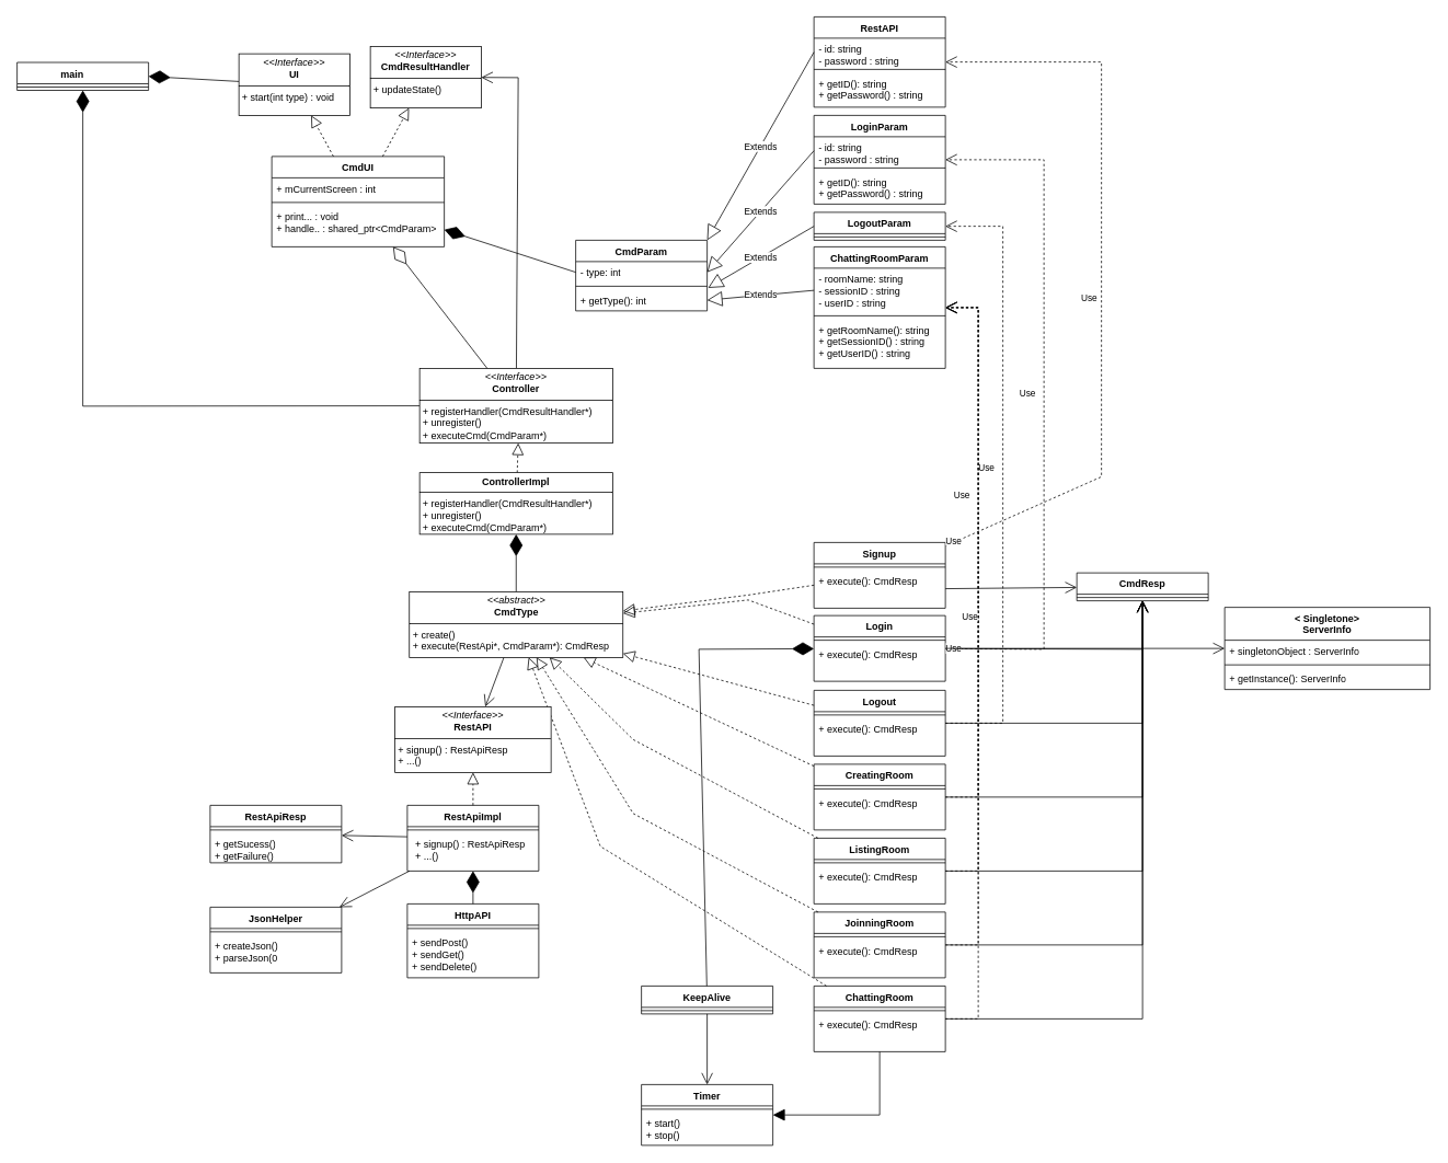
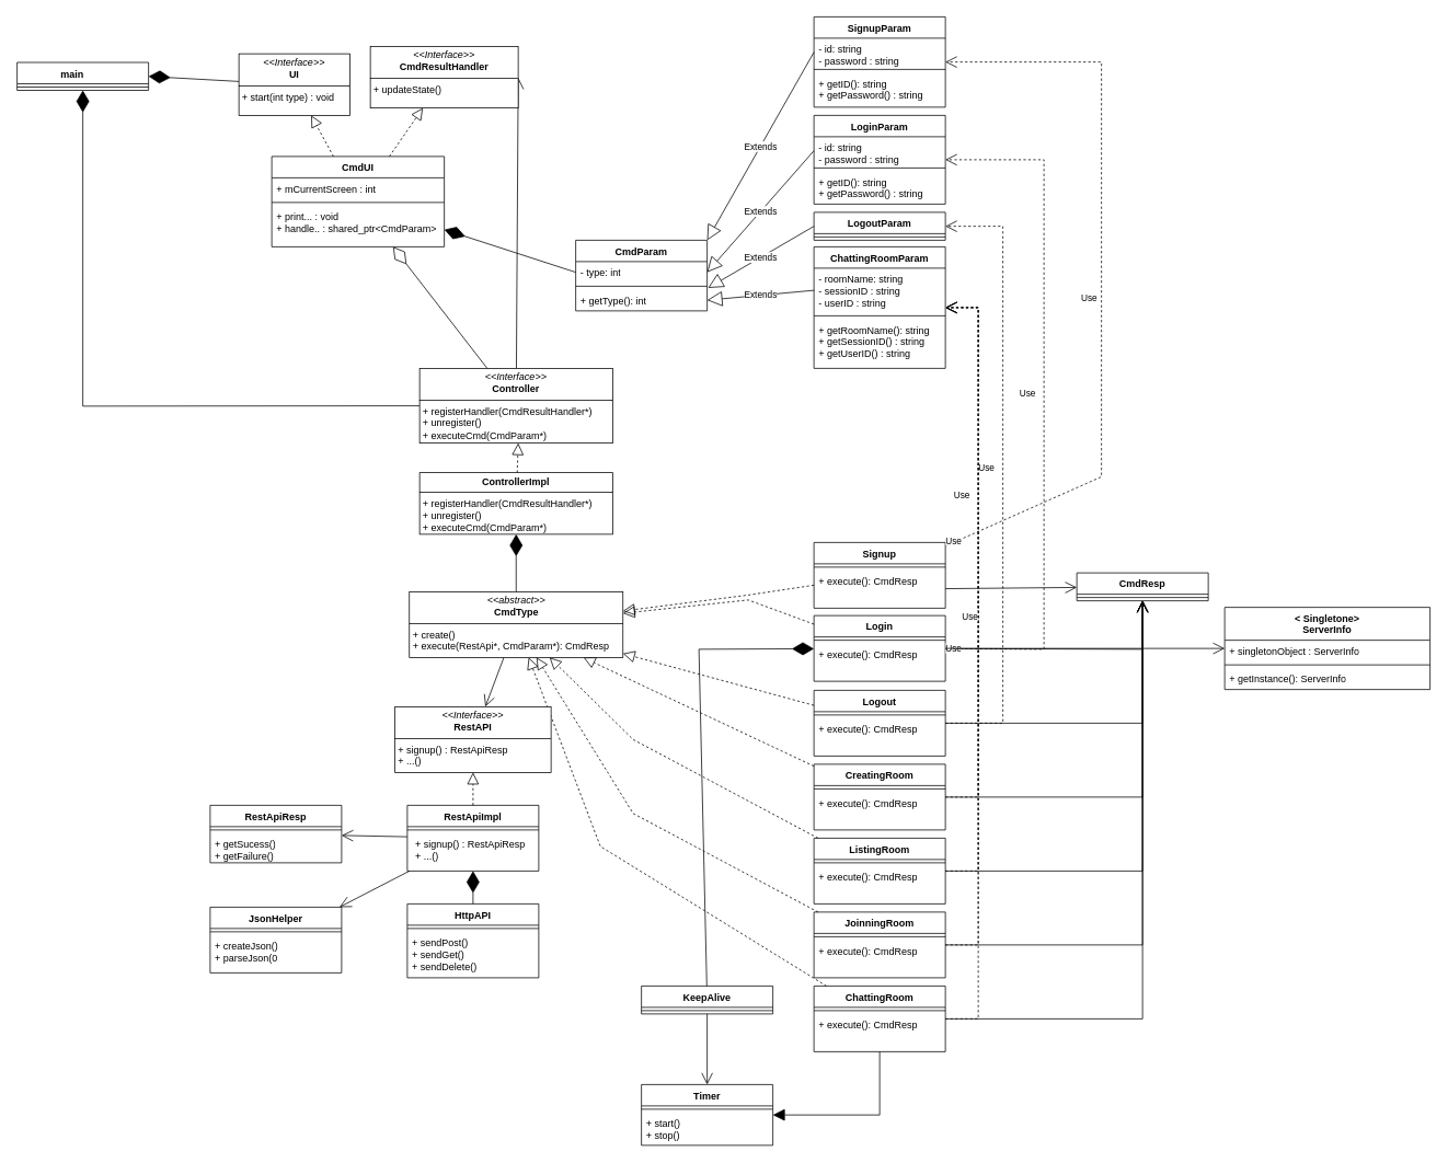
- <mxCell id="8" value="RestAPI" style="swimlane;fontStyle=1;align=center;verticalAlign=top;childLayout=stackLayout;horizontal=1;startSize=26;horizontalStack=0;resizeParent=1;resizeParentMax=0;resizeLast=0;collapsible=1;marginBottom=0;whiteSpace=wrap;html=1;" parent="1" vertex="1"><mxGeometry x="990" y="20" width="160" height="110" as="geometry" /></mxCell>
+ <mxCell id="8" value="SignupParam" style="swimlane;fontStyle=1;align=center;verticalAlign=top;childLayout=stackLayout;horizontal=1;startSize=26;horizontalStack=0;resizeParent=1;resizeParentMax=0;resizeLast=0;collapsible=1;marginBottom=0;whiteSpace=wrap;html=1;" parent="1" vertex="1"><mxGeometry x="990" y="20" width="160" height="110" as="geometry" /></mxCell>
- <mxCell id="103" value="&lt;p style=&quot;margin:0px;margin-top:4px;text-align:center;&quot;&gt;&lt;i&gt;&amp;lt;&amp;lt;Interface&amp;gt;&amp;gt;&lt;/i&gt;&lt;br&gt;&lt;b&gt;CmdResultHandler&lt;/b&gt;&lt;/p&gt;&lt;hr size=&quot;1&quot; style=&quot;border-style:solid;&quot;&gt;&lt;p style=&quot;margin:0px;margin-left:4px;&quot;&gt;+ updateState()&lt;br&gt;&lt;/p&gt;" style="verticalAlign=top;align=left;overflow=fill;html=1;whiteSpace=wrap;" parent="1" vertex="1"><mxGeometry x="450" y="56" width="135" height="75" as="geometry" /></mxCell>
+ <mxCell id="103" value="&lt;p style=&quot;margin:0px;margin-top:4px;text-align:center;&quot;&gt;&lt;i&gt;&amp;lt;&amp;lt;Interface&amp;gt;&amp;gt;&lt;/i&gt;&lt;br&gt;&lt;b&gt;CmdResultHandler&lt;/b&gt;&lt;/p&gt;&lt;hr size=&quot;1&quot; style=&quot;border-style:solid;&quot;&gt;&lt;p style=&quot;margin:0px;margin-left:4px;&quot;&gt;+ updateState()&lt;br&gt;&lt;/p&gt;" style="verticalAlign=top;align=left;overflow=fill;html=1;whiteSpace=wrap;" parent="1" vertex="1"><mxGeometry x="450" y="56" width="180" height="75" as="geometry" /></mxCell>
